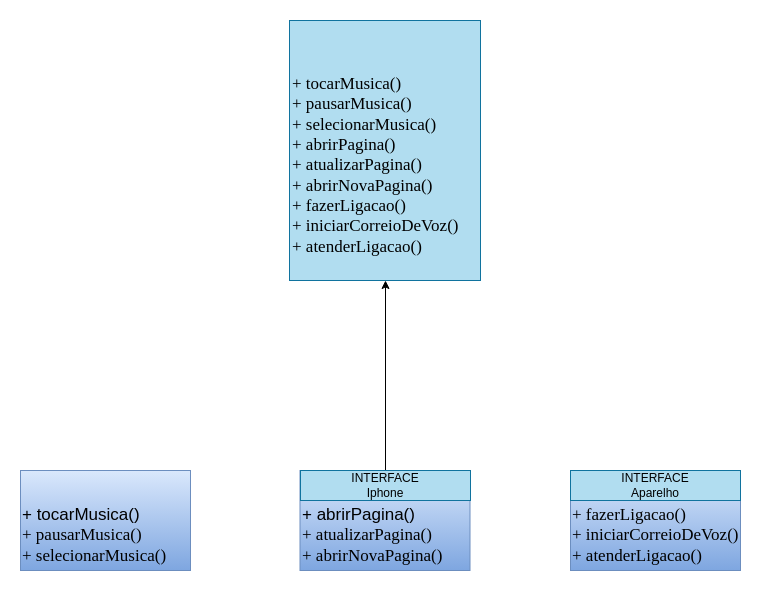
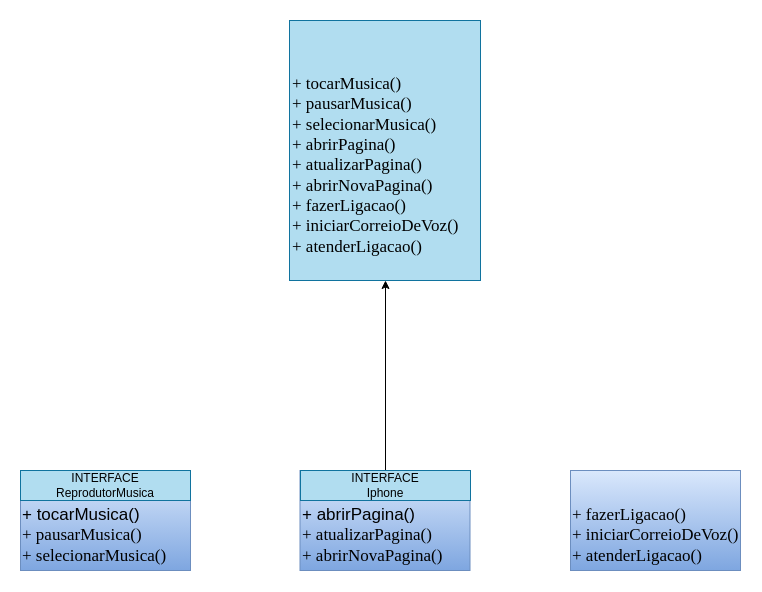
+ <mxCell id="6" value="INTERFACE&lt;br&gt;ReprodutorMusica" style="text;html=1;strokeColor=#10739e;fillColor=#b1ddf0;align=center;verticalAlign=middle;whiteSpace=wrap;rounded=0;" vertex="1" parent="1"><mxGeometry x="20" y="470" width="170" height="30" as="geometry" /></mxCell>
- <mxCell id="11" value="INTERFACE&lt;br&gt;Aparelho" style="text;html=1;strokeColor=#10739e;fillColor=#b1ddf0;align=center;verticalAlign=middle;whiteSpace=wrap;rounded=0;" vertex="1" parent="1"><mxGeometry x="570" y="470" width="170" height="30" as="geometry" /></mxCell>
